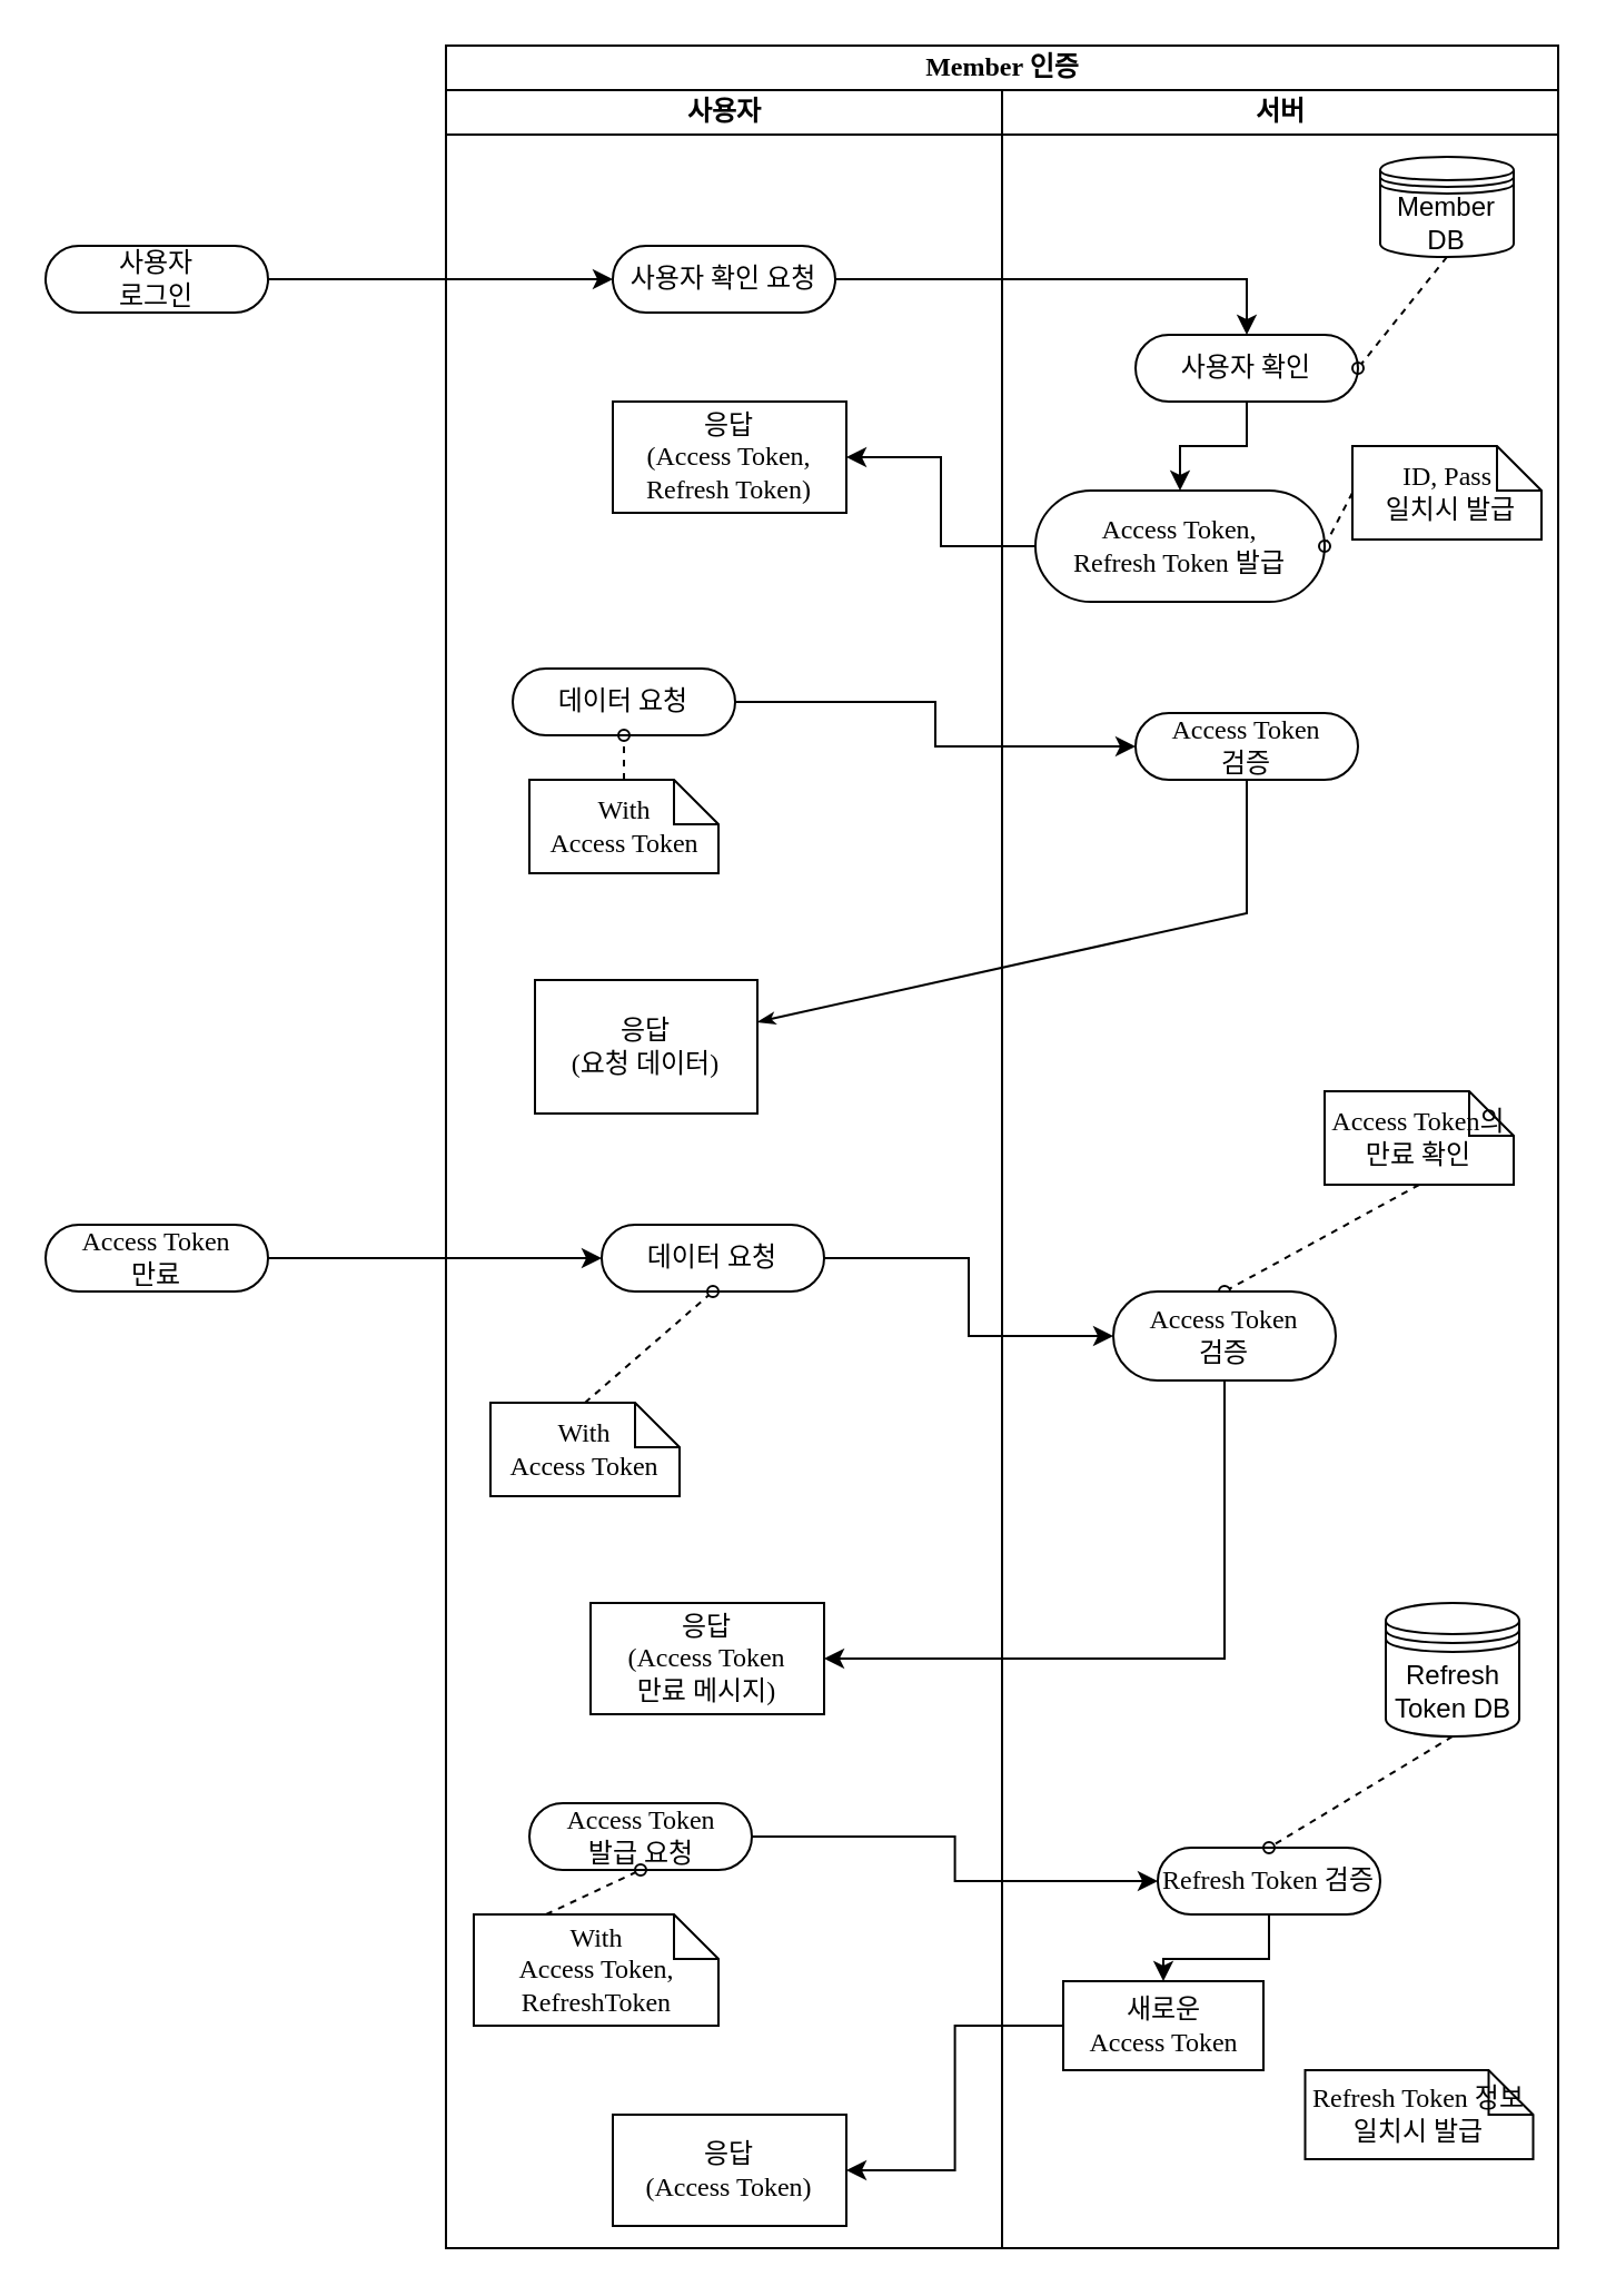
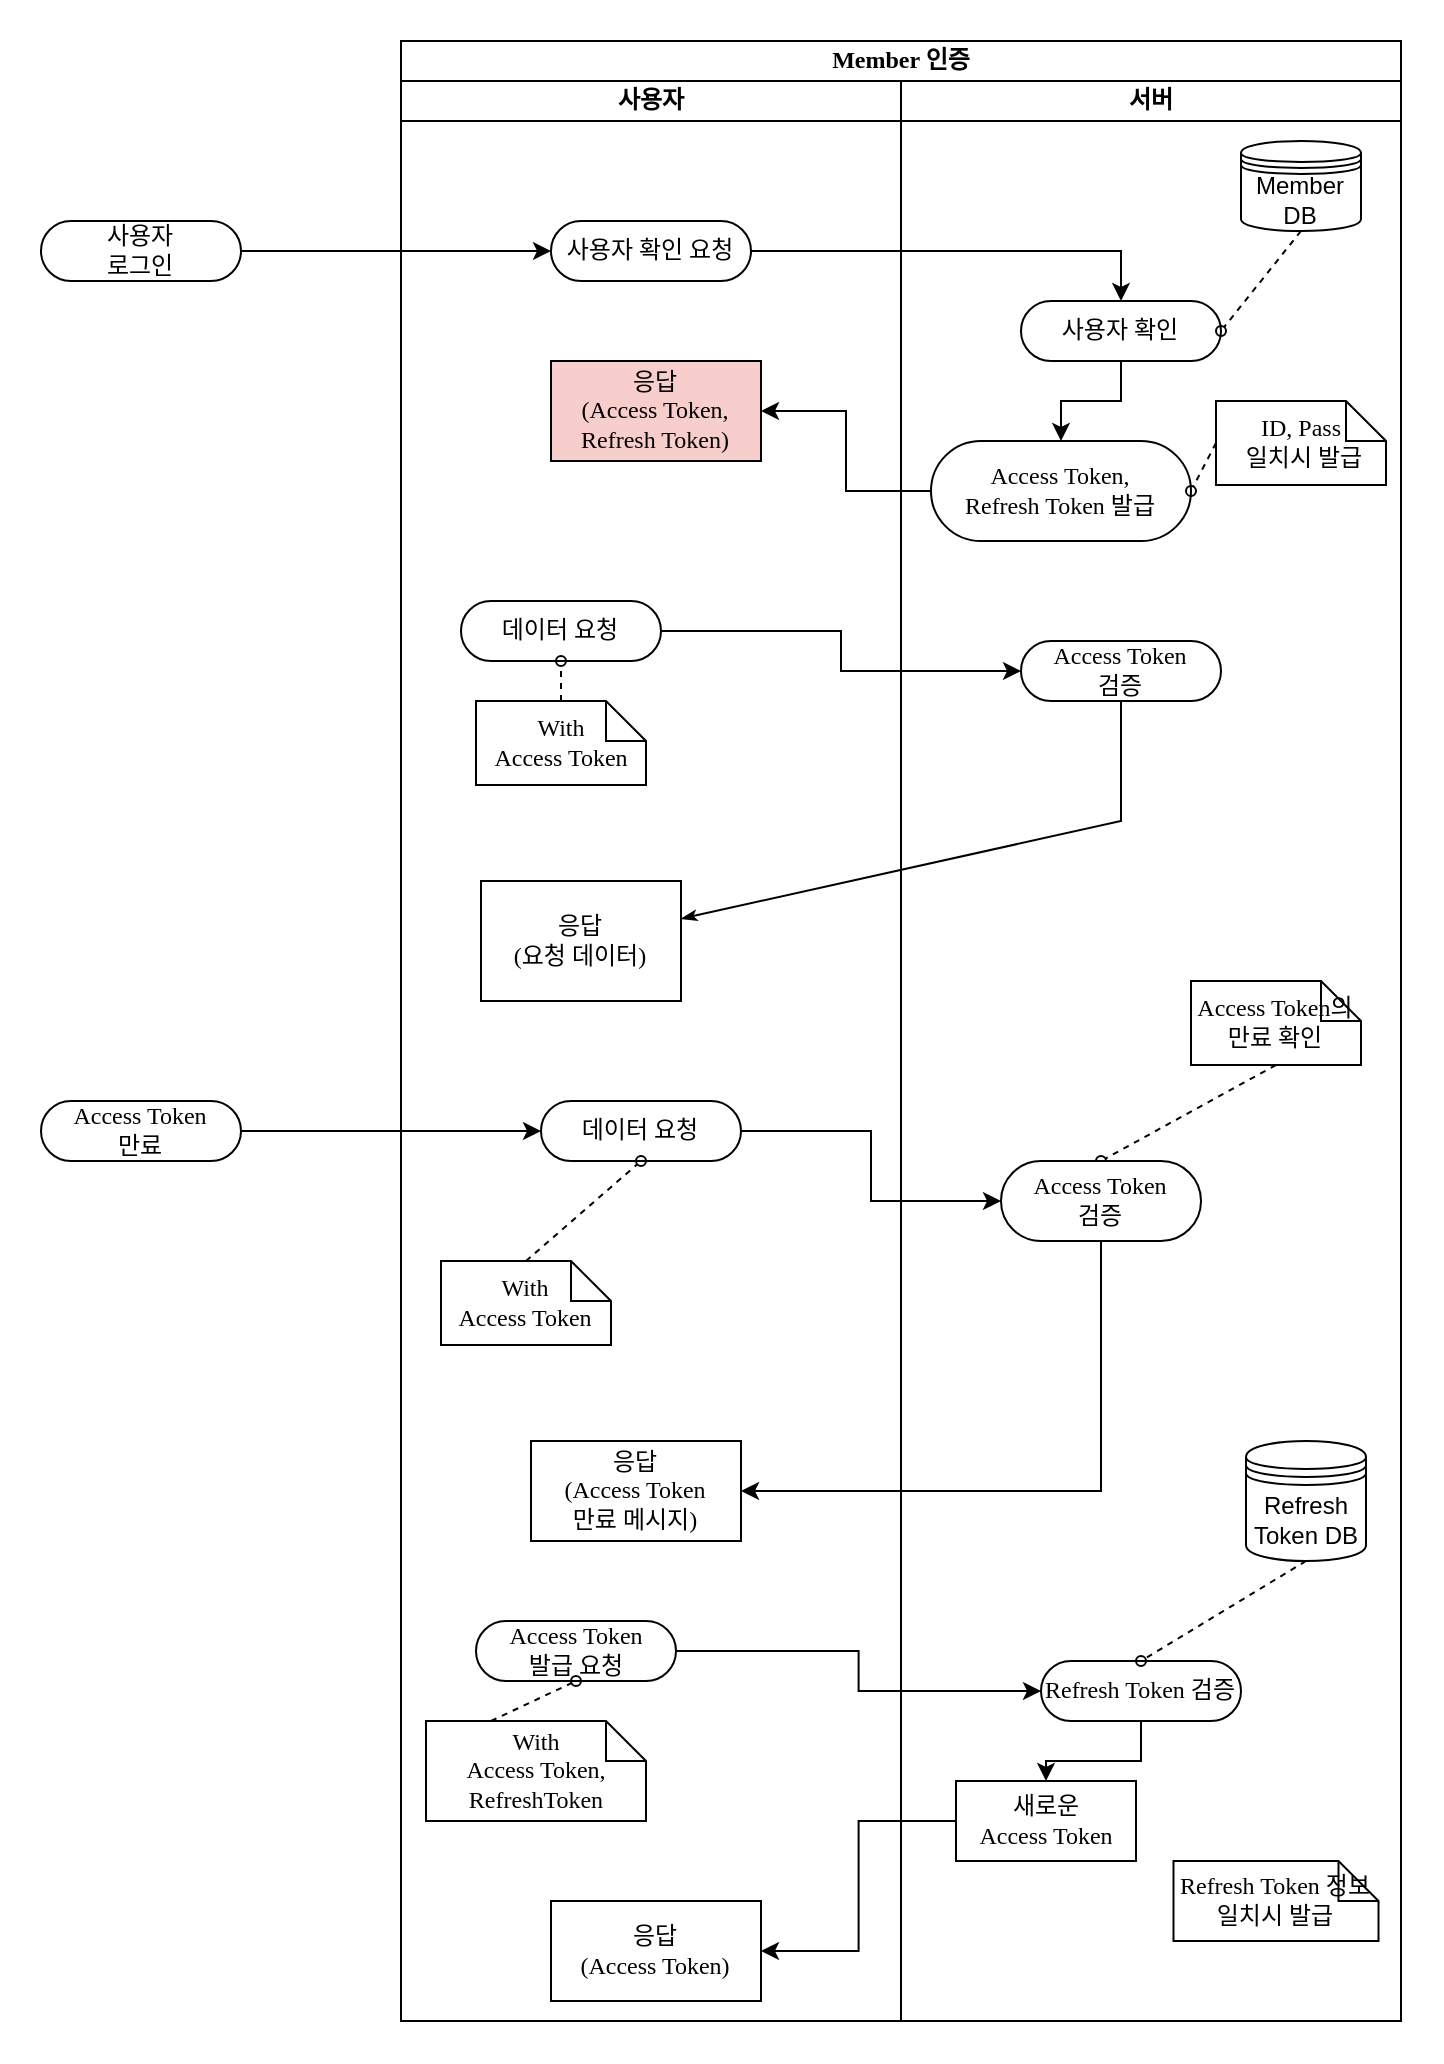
- <mxCell id="11" value="응답&lt;br&gt;(Access Token, Refresh Token)" style="rounded=0;whiteSpace=wrap;html=1;shadow=0;comic=0;labelBackgroundColor=none;strokeWidth=1;fontFamily=Verdana;fontSize=12;align=center;arcSize=50;" parent="3" vertex="1"><mxGeometry x="75" y="140" width="105" height="50" as="geometry" /></mxCell>
+ <mxCell id="11" value="응답&lt;br&gt;(Access Token, Refresh Token)" style="rounded=0;whiteSpace=wrap;html=1;shadow=0;comic=0;labelBackgroundColor=none;strokeWidth=1;fontFamily=Verdana;fontSize=12;align=center;arcSize=50;fillColor=#f8cecc;" parent="3" vertex="1"><mxGeometry x="75" y="140" width="105" height="50" as="geometry" /></mxCell>
